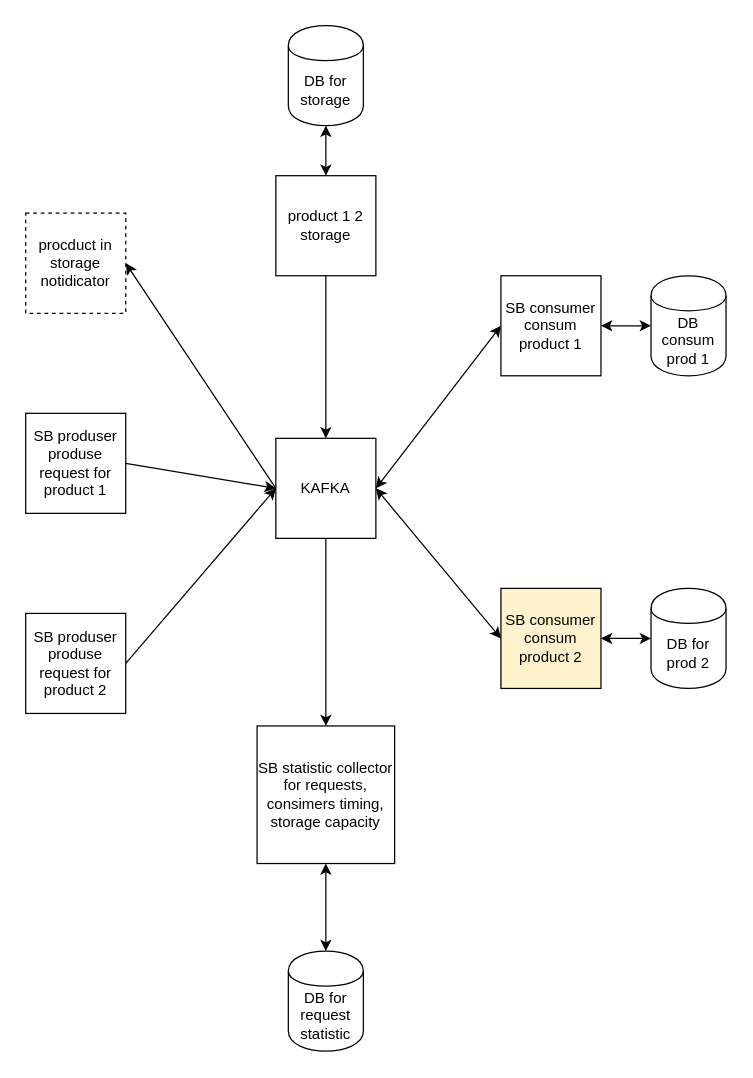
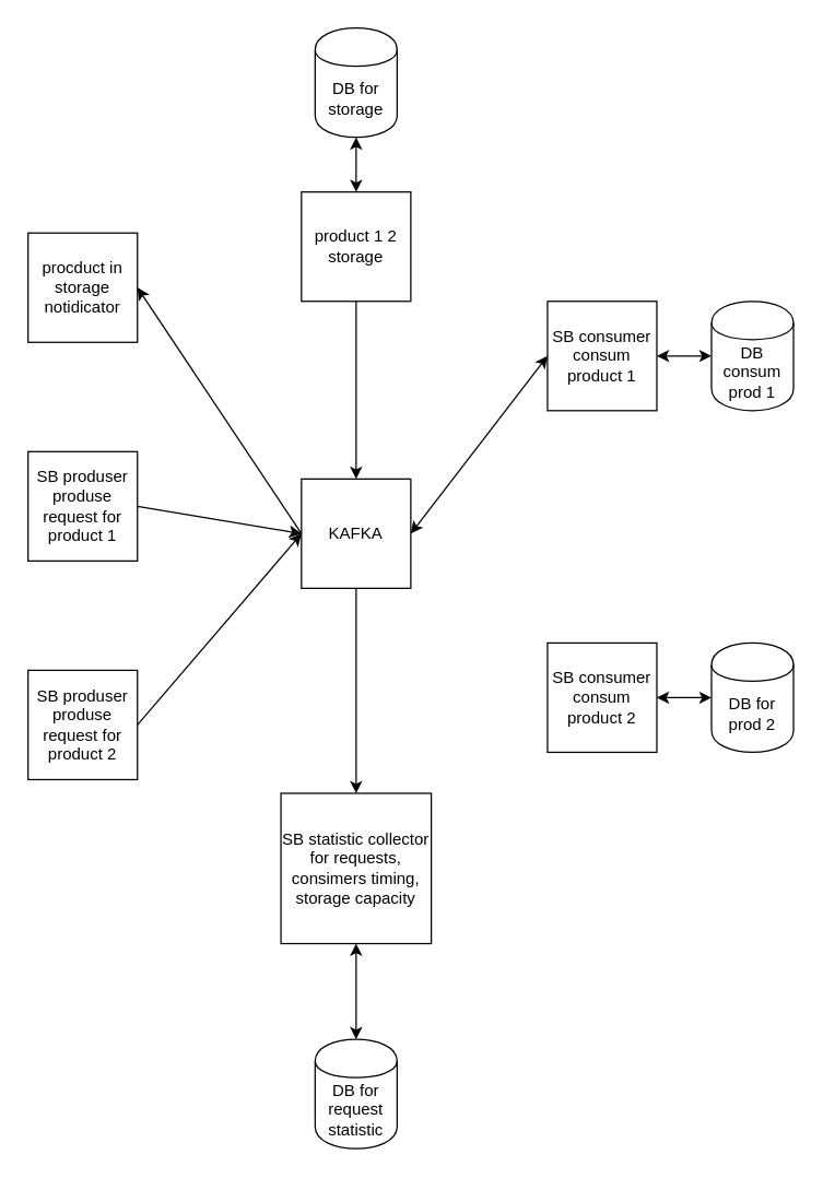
- <mxCell id="22" value="procduct in storage notidicator" style="whiteSpace=wrap;html=1;aspect=fixed;dashed=1;" vertex="1" parent="1"><mxGeometry x="20" y="170" width="80" height="80" as="geometry" /></mxCell>
+ <mxCell id="22" value="procduct in storage notidicator" style="whiteSpace=wrap;html=1;aspect=fixed;" vertex="1" parent="1"><mxGeometry x="20" y="170" width="80" height="80" as="geometry" /></mxCell>
- <mxCell id="18" value="" style="endArrow=classic;startArrow=classic;html=1;entryX=0;entryY=0.5;entryDx=0;entryDy=0;exitX=1;exitY=0.5;exitDx=0;exitDy=0;" edge="1" parent="1" source="3" target="7"><mxGeometry width="50" height="50" relative="1" as="geometry"><mxPoint x="310" y="530" as="sourcePoint" /><mxPoint x="360" y="480" as="targetPoint" /></mxGeometry></mxCell>
- <mxCell id="7" value="&lt;span style=&quot;white-space: normal&quot;&gt;SB consumer&lt;/span&gt;&lt;br style=&quot;white-space: normal&quot;&gt;&lt;span style=&quot;white-space: normal&quot;&gt;consum product 2&lt;/span&gt;" style="whiteSpace=wrap;html=1;aspect=fixed;fillColor=#fff2cc;" vertex="1" parent="1"><mxGeometry x="400" y="470" width="80" height="80" as="geometry" /></mxCell>
+ <mxCell id="7" value="&lt;span style=&quot;white-space: normal&quot;&gt;SB consumer&lt;/span&gt;&lt;br style=&quot;white-space: normal&quot;&gt;&lt;span style=&quot;white-space: normal&quot;&gt;consum product 2&lt;/span&gt;" style="whiteSpace=wrap;html=1;aspect=fixed;" vertex="1" parent="1"><mxGeometry x="400" y="470" width="80" height="80" as="geometry" /></mxCell>
